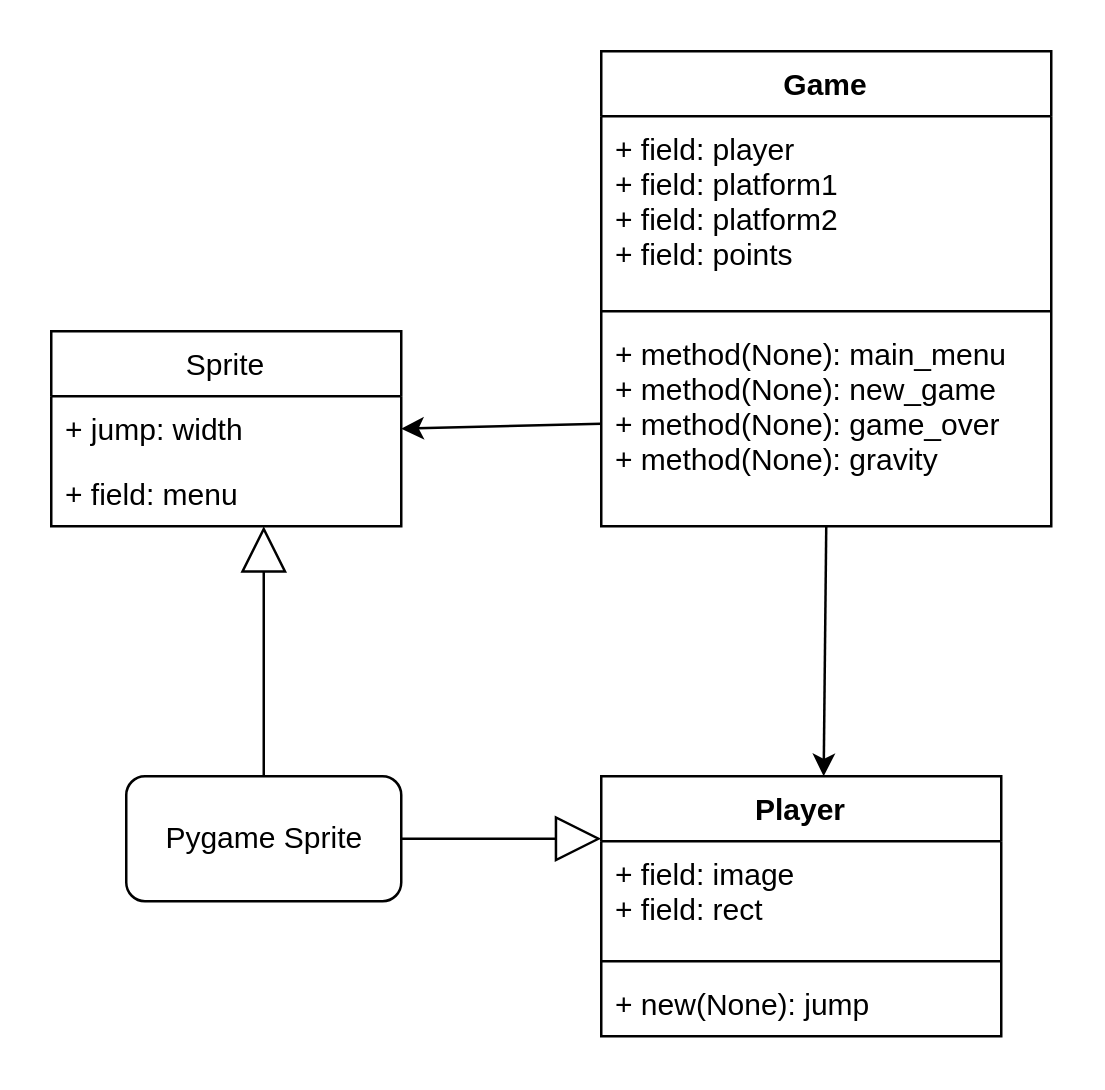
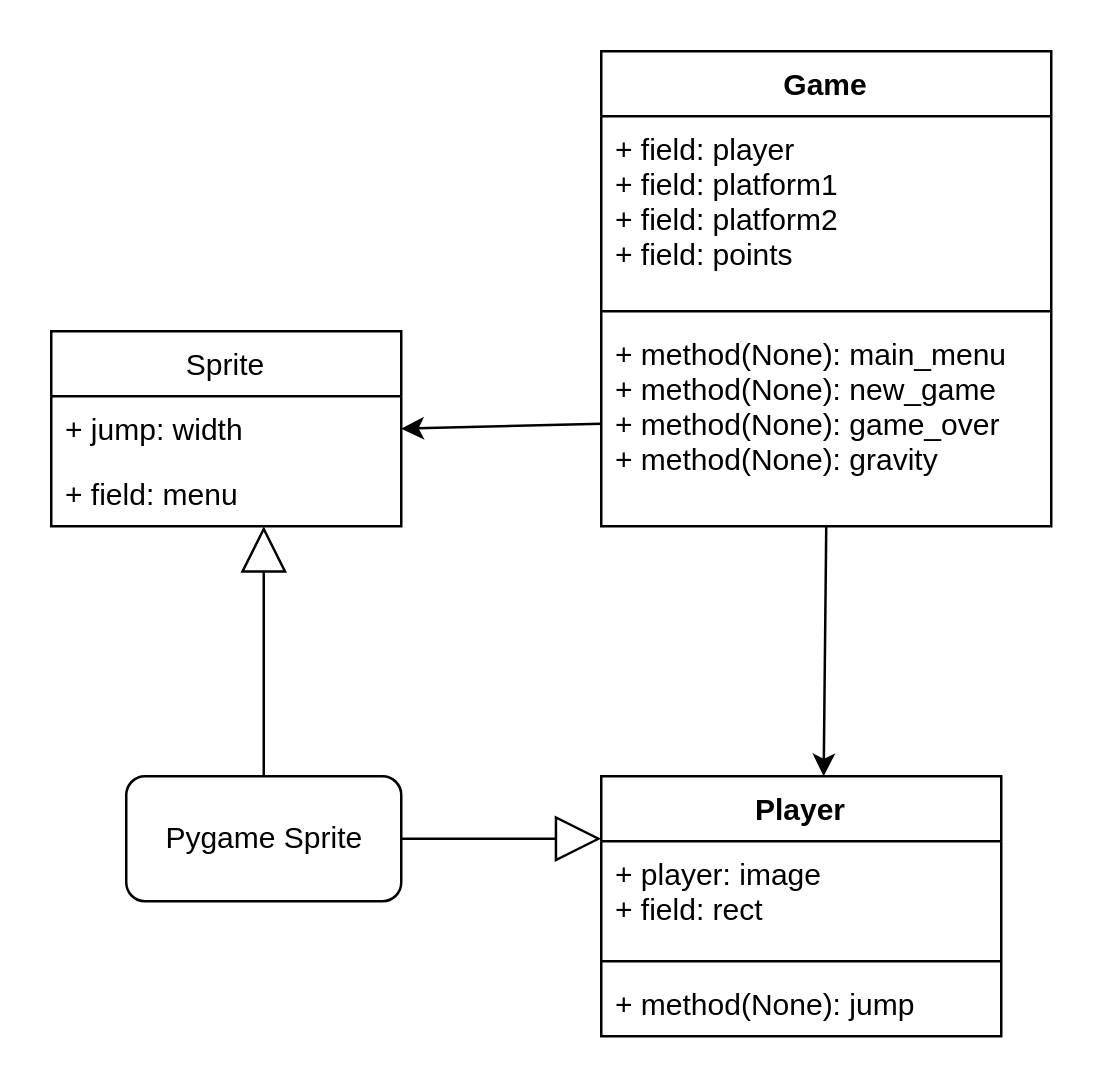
- <mxCell id="8" value="+ field: image&#10;+ field: rect" style="text;strokeColor=none;fillColor=none;align=left;verticalAlign=top;spacingLeft=4;spacingRight=4;overflow=hidden;rotatable=0;points=[[0,0.5],[1,0.5]];portConstraint=eastwest;" vertex="1" parent="7"><mxGeometry y="26" width="160" height="44" as="geometry" /></mxCell>
+ <mxCell id="8" value="+ player: image&#10;+ field: rect" style="text;strokeColor=none;fillColor=none;align=left;verticalAlign=top;spacingLeft=4;spacingRight=4;overflow=hidden;rotatable=0;points=[[0,0.5],[1,0.5]];portConstraint=eastwest;" vertex="1" parent="7"><mxGeometry y="26" width="160" height="44" as="geometry" /></mxCell>
- <mxCell id="10" value="+ new(None): jump" style="text;strokeColor=none;fillColor=none;align=left;verticalAlign=top;spacingLeft=4;spacingRight=4;overflow=hidden;rotatable=0;points=[[0,0.5],[1,0.5]];portConstraint=eastwest;" vertex="1" parent="7"><mxGeometry y="78" width="160" height="26" as="geometry" /></mxCell>
+ <mxCell id="10" value="+ method(None): jump" style="text;strokeColor=none;fillColor=none;align=left;verticalAlign=top;spacingLeft=4;spacingRight=4;overflow=hidden;rotatable=0;points=[[0,0.5],[1,0.5]];portConstraint=eastwest;" vertex="1" parent="7"><mxGeometry y="78" width="160" height="26" as="geometry" /></mxCell>
